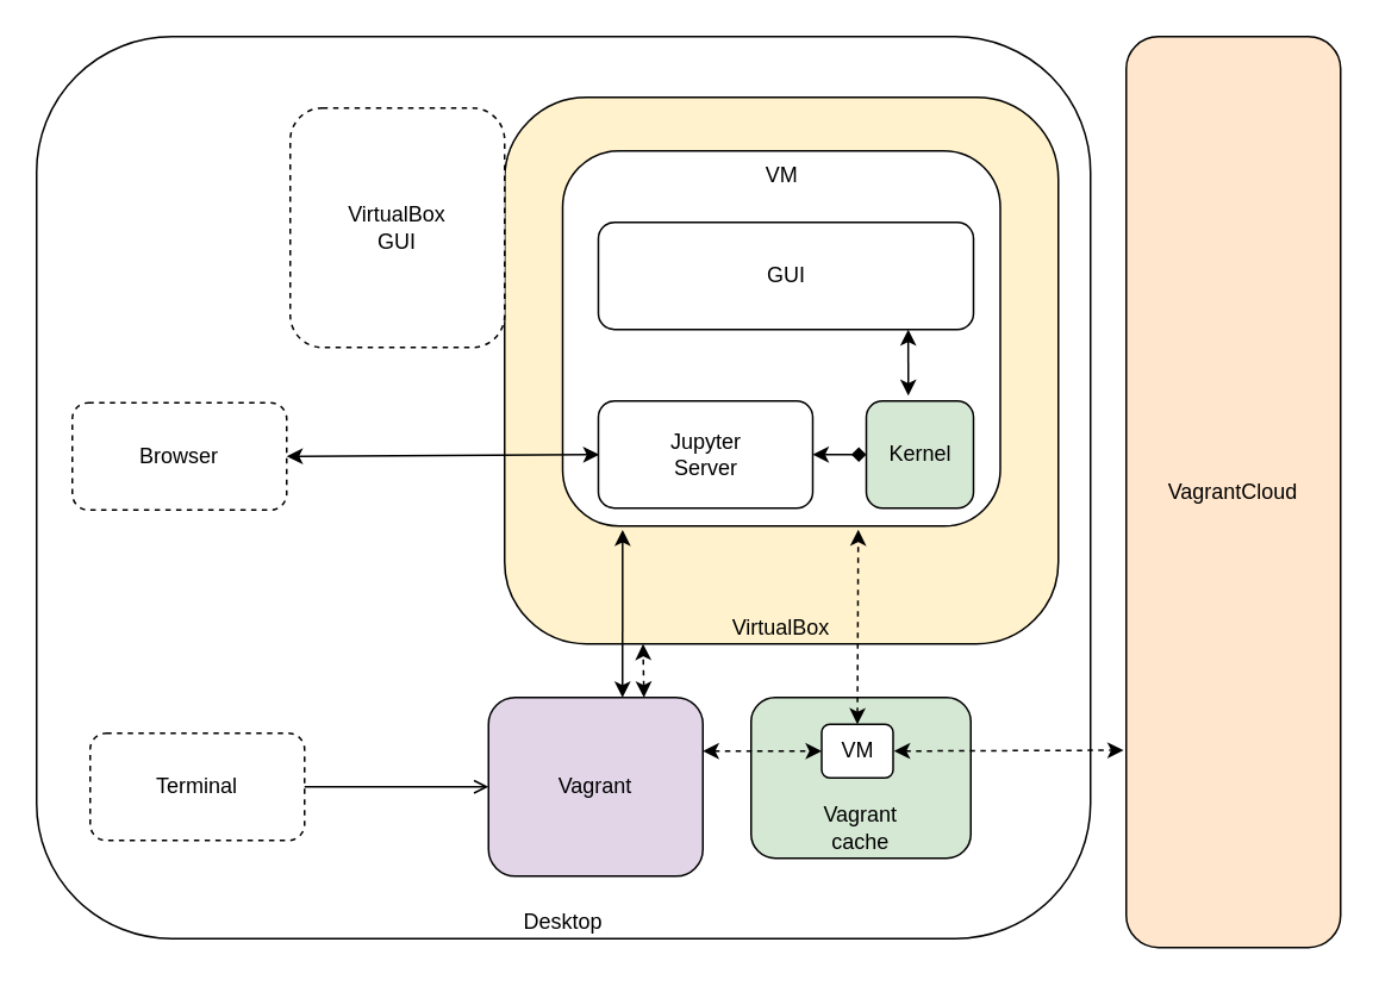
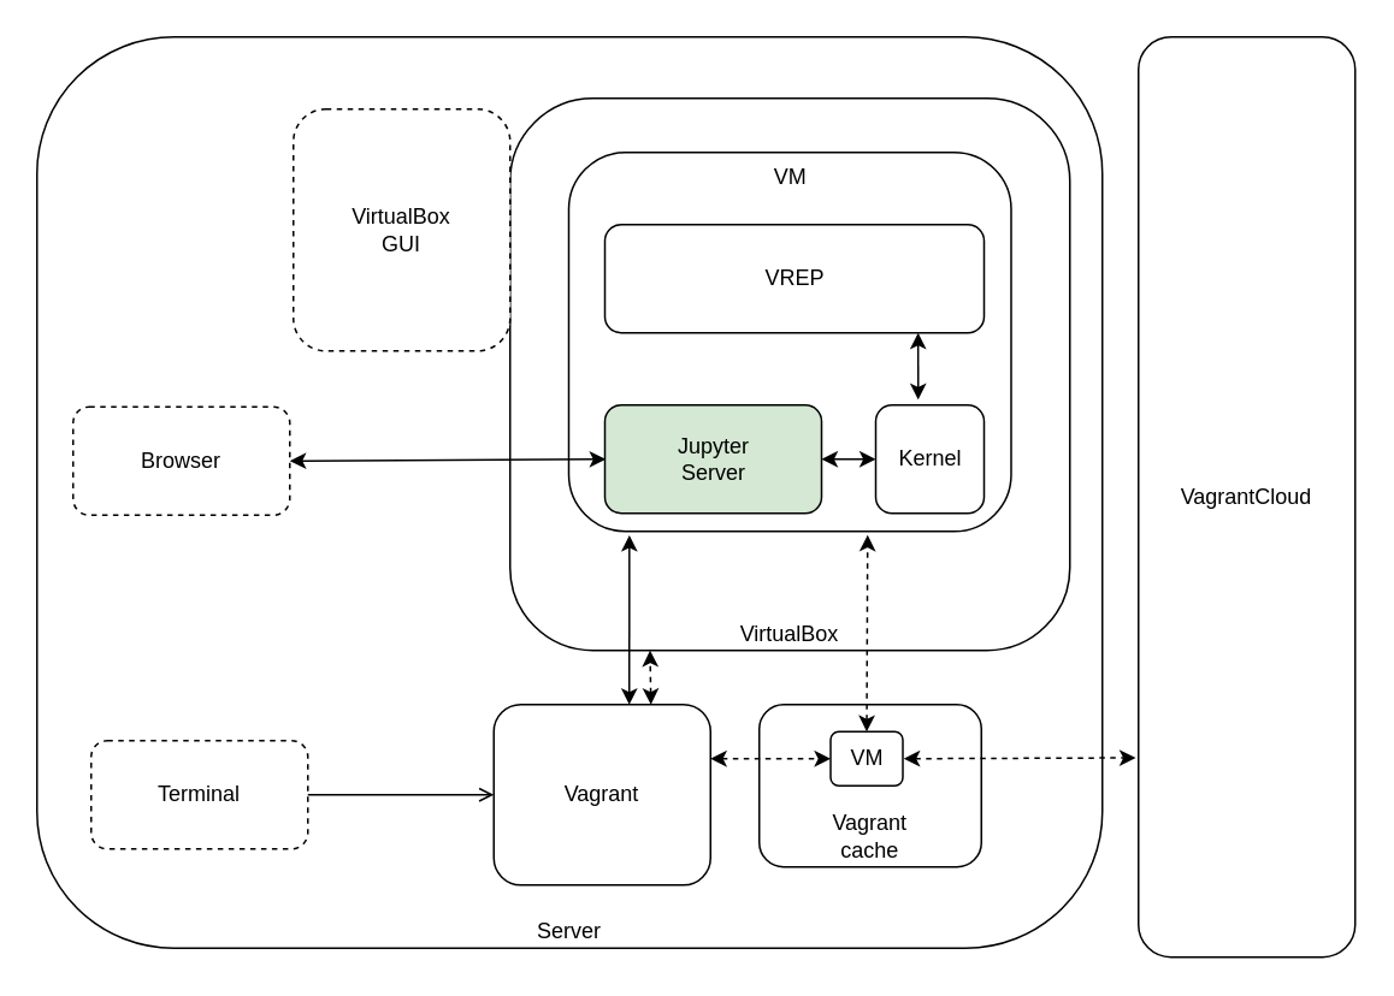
- <mxCell id="10" value="GUI" style="rounded=1;whiteSpace=wrap;html=1;" vertex="1" parent="1"><mxGeometry x="334.5" y="124" width="210" height="60" as="geometry" /></mxCell>
+ <mxCell id="10" value="VREP" style="rounded=1;whiteSpace=wrap;html=1;" vertex="1" parent="1"><mxGeometry x="334.5" y="124" width="210" height="60" as="geometry" /></mxCell>
- <mxCell id="11" value="Jupyter&lt;br&gt;Server&lt;br&gt;" style="rounded=1;whiteSpace=wrap;html=1;" vertex="1" parent="1"><mxGeometry x="334.5" y="224" width="120" height="60" as="geometry" /></mxCell>
+ <mxCell id="11" value="Jupyter&lt;br&gt;Server&lt;br&gt;" style="rounded=1;whiteSpace=wrap;html=1;fillColor=#d5e8d4;" vertex="1" parent="1"><mxGeometry x="334.5" y="224" width="120" height="60" as="geometry" /></mxCell>
- <mxCell id="22" value="" style="endArrow=diamond;startArrow=classic;html=1;entryX=0;entryY=0.5;entryDx=0;entryDy=0;exitX=1;exitY=0.5;exitDx=0;exitDy=0;" edge="1" parent="1" source="11" target="12"><mxGeometry width="50" height="50" relative="1" as="geometry"><mxPoint x="20" y="600" as="sourcePoint" /><mxPoint x="70" y="550" as="targetPoint" /><Array as="points" /></mxGeometry></mxCell>
+ <mxCell id="22" value="" style="endArrow=classic;startArrow=classic;html=1;entryX=0;entryY=0.5;entryDx=0;entryDy=0;exitX=1;exitY=0.5;exitDx=0;exitDy=0;" edge="1" parent="1" source="11" target="12"><mxGeometry width="50" height="50" relative="1" as="geometry"><mxPoint x="20" y="600" as="sourcePoint" /><mxPoint x="70" y="550" as="targetPoint" /><Array as="points" /></mxGeometry></mxCell>
- <mxCell id="12" value="Kernel" style="rounded=1;whiteSpace=wrap;html=1;fillColor=#d5e8d4;" vertex="1" parent="1"><mxGeometry x="484.5" y="224" width="60" height="60" as="geometry" /></mxCell>
+ <mxCell id="12" value="Kernel" style="rounded=1;whiteSpace=wrap;html=1;" vertex="1" parent="1"><mxGeometry x="484.5" y="224" width="60" height="60" as="geometry" /></mxCell>
- <mxCell id="8" value="VagrantCloud" style="rounded=1;whiteSpace=wrap;html=1;fillColor=#ffe6cc;" vertex="1" parent="1"><mxGeometry x="630" y="20" width="120" height="510" as="geometry" /></mxCell>
+ <mxCell id="8" value="VagrantCloud" style="rounded=1;whiteSpace=wrap;html=1;" vertex="1" parent="1"><mxGeometry x="630" y="20" width="120" height="510" as="geometry" /></mxCell>
- <mxCell id="3" value="VirtualBox" style="rounded=1;whiteSpace=wrap;html=1;verticalAlign=bottom;fillColor=#fff2cc;" vertex="1" parent="1"><mxGeometry x="282" y="54" width="310" height="306" as="geometry" /></mxCell>
+ <mxCell id="3" value="VirtualBox" style="rounded=1;whiteSpace=wrap;html=1;verticalAlign=bottom;" vertex="1" parent="1"><mxGeometry x="282" y="54" width="310" height="306" as="geometry" /></mxCell>
- <mxCell id="7" value="Vagrant" style="rounded=1;whiteSpace=wrap;html=1;fillColor=#e1d5e7;" vertex="1" parent="1"><mxGeometry x="273" y="390" width="120" height="100" as="geometry" /></mxCell>
+ <mxCell id="7" value="Vagrant" style="rounded=1;whiteSpace=wrap;html=1;" vertex="1" parent="1"><mxGeometry x="273" y="390" width="120" height="100" as="geometry" /></mxCell>
- <mxCell id="15" value="Vagrant&lt;br&gt;cache&lt;br&gt;" style="rounded=1;whiteSpace=wrap;html=1;verticalAlign=bottom;fillColor=#d5e8d4;" vertex="1" parent="1"><mxGeometry x="420" y="390" width="123" height="90" as="geometry" /></mxCell>
+ <mxCell id="15" value="Vagrant&lt;br&gt;cache&lt;br&gt;" style="rounded=1;whiteSpace=wrap;html=1;verticalAlign=bottom;" vertex="1" parent="1"><mxGeometry x="420" y="390" width="123" height="90" as="geometry" /></mxCell>
- <mxCell id="2" value="Desktop" style="rounded=1;whiteSpace=wrap;html=1;verticalAlign=bottom;" vertex="1" parent="1"><mxGeometry x="20" y="20" width="590" height="505" as="geometry" /></mxCell>
+ <mxCell id="2" value="Server" style="rounded=1;whiteSpace=wrap;html=1;verticalAlign=bottom;" vertex="1" parent="1"><mxGeometry x="20" y="20" width="590" height="505" as="geometry" /></mxCell>
